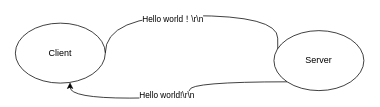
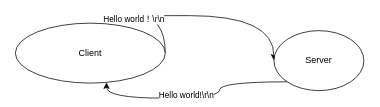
- <mxCell id="4" value="Client" style="ellipse;whiteSpace=wrap;html=1;" vertex="1" parent="1"><mxGeometry x="20" y="30" width="120" height="80" as="geometry" /></mxCell>
+ <mxCell id="4" value="Client" style="ellipse;whiteSpace=wrap;html=1;" vertex="1" parent="1"><mxGeometry x="20" y="30" width="200" height="80" as="geometry" /></mxCell>
